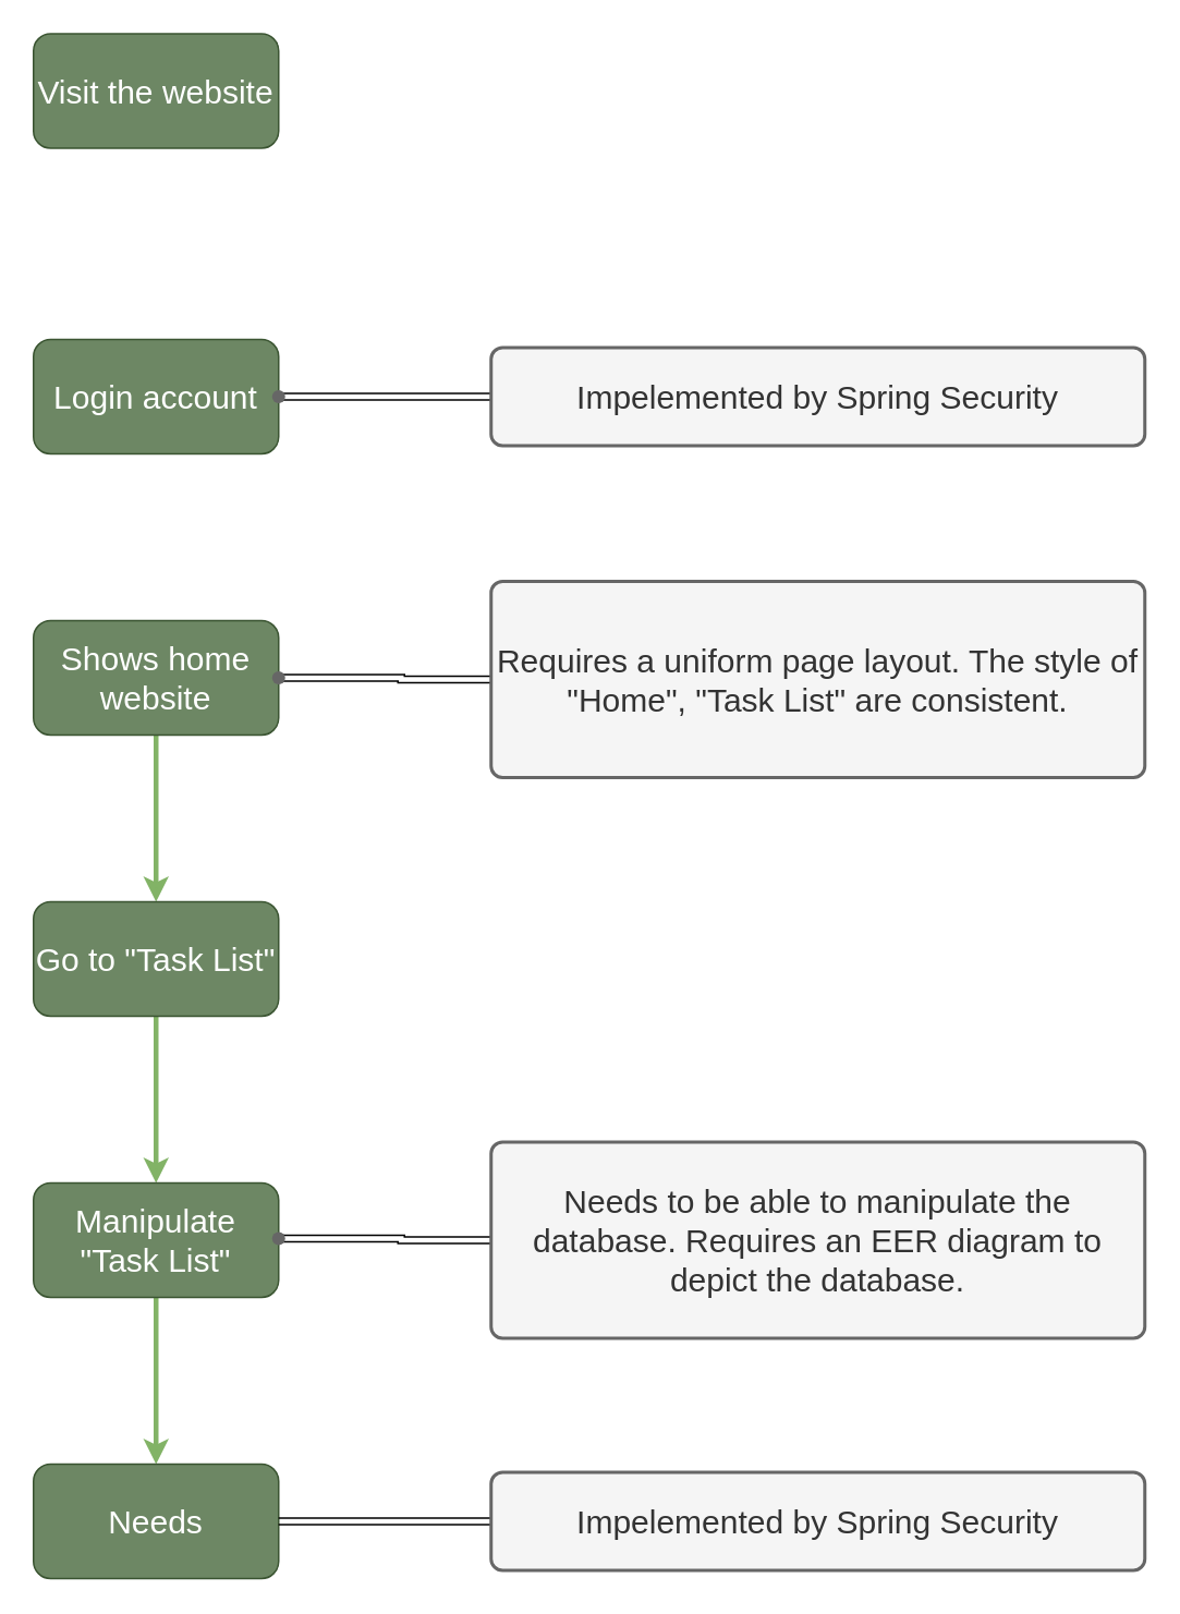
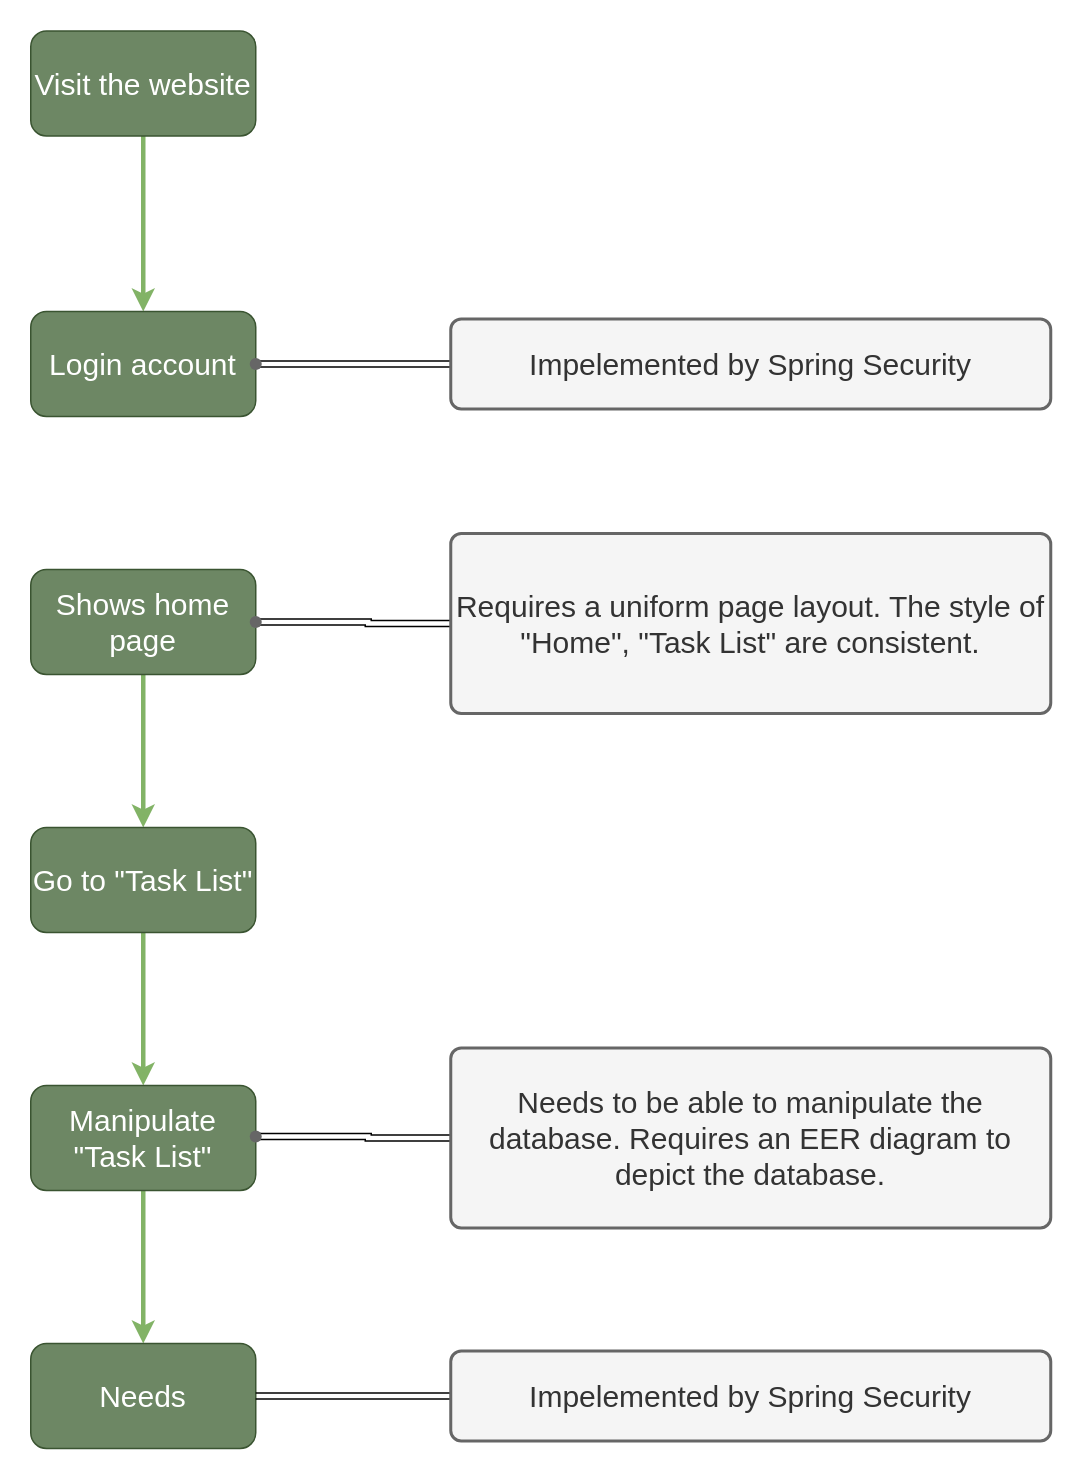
+ <mxCell id="2" value="" style="edgeStyle=orthogonalEdgeStyle;rounded=0;orthogonalLoop=1;jettySize=auto;html=1;fillColor=#d5e8d4;strokeColor=#82b366;fontSize=20;strokeWidth=3;" edge="1" parent="1" source="3" target="4"><mxGeometry relative="1" as="geometry" /></mxCell>
- <mxCell id="6" value="Shows home website" style="rounded=1;whiteSpace=wrap;html=1;fontSize=20;glass=0;strokeWidth=1;shadow=0;fillColor=#6d8764;fontColor=#ffffff;strokeColor=#3A5431;" vertex="1" parent="1"><mxGeometry x="20" y="379" width="150" height="70" as="geometry" /></mxCell>
+ <mxCell id="6" value="Shows home page" style="rounded=1;whiteSpace=wrap;html=1;fontSize=20;glass=0;strokeWidth=1;shadow=0;fillColor=#6d8764;fontColor=#ffffff;strokeColor=#3A5431;" vertex="1" parent="1"><mxGeometry x="20" y="379" width="150" height="70" as="geometry" /></mxCell>
